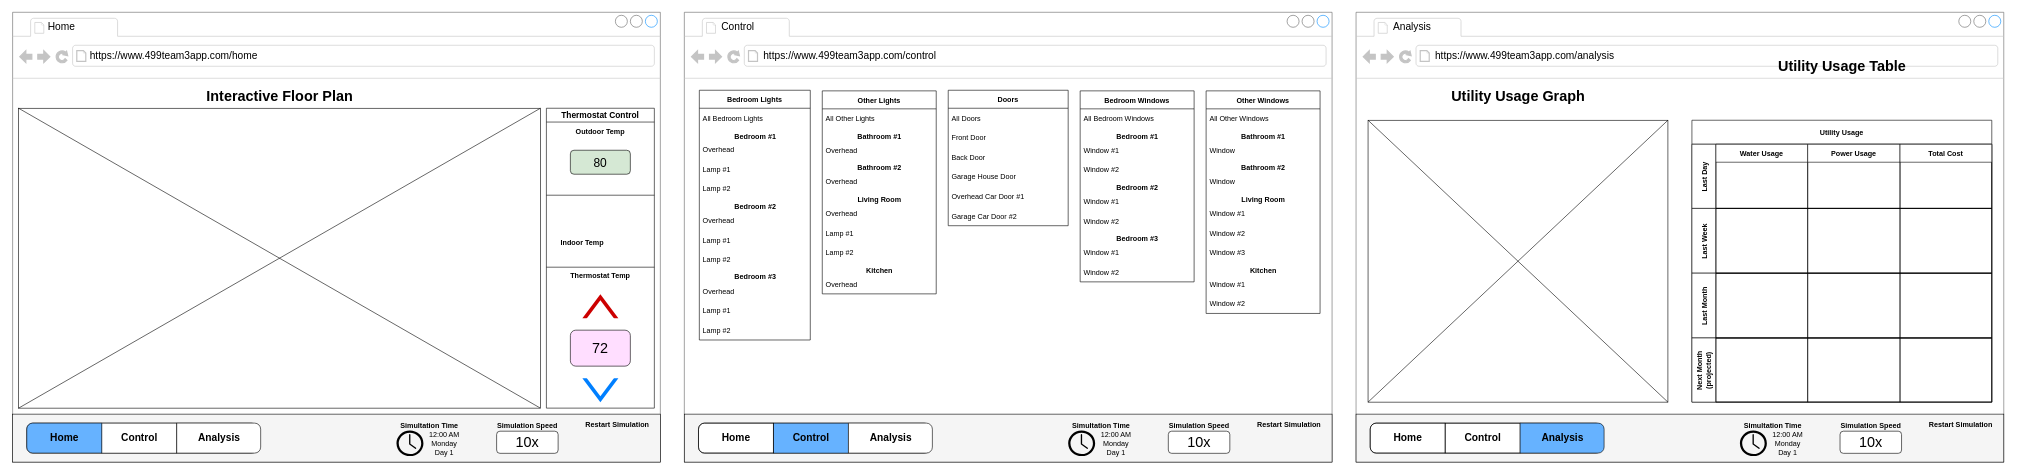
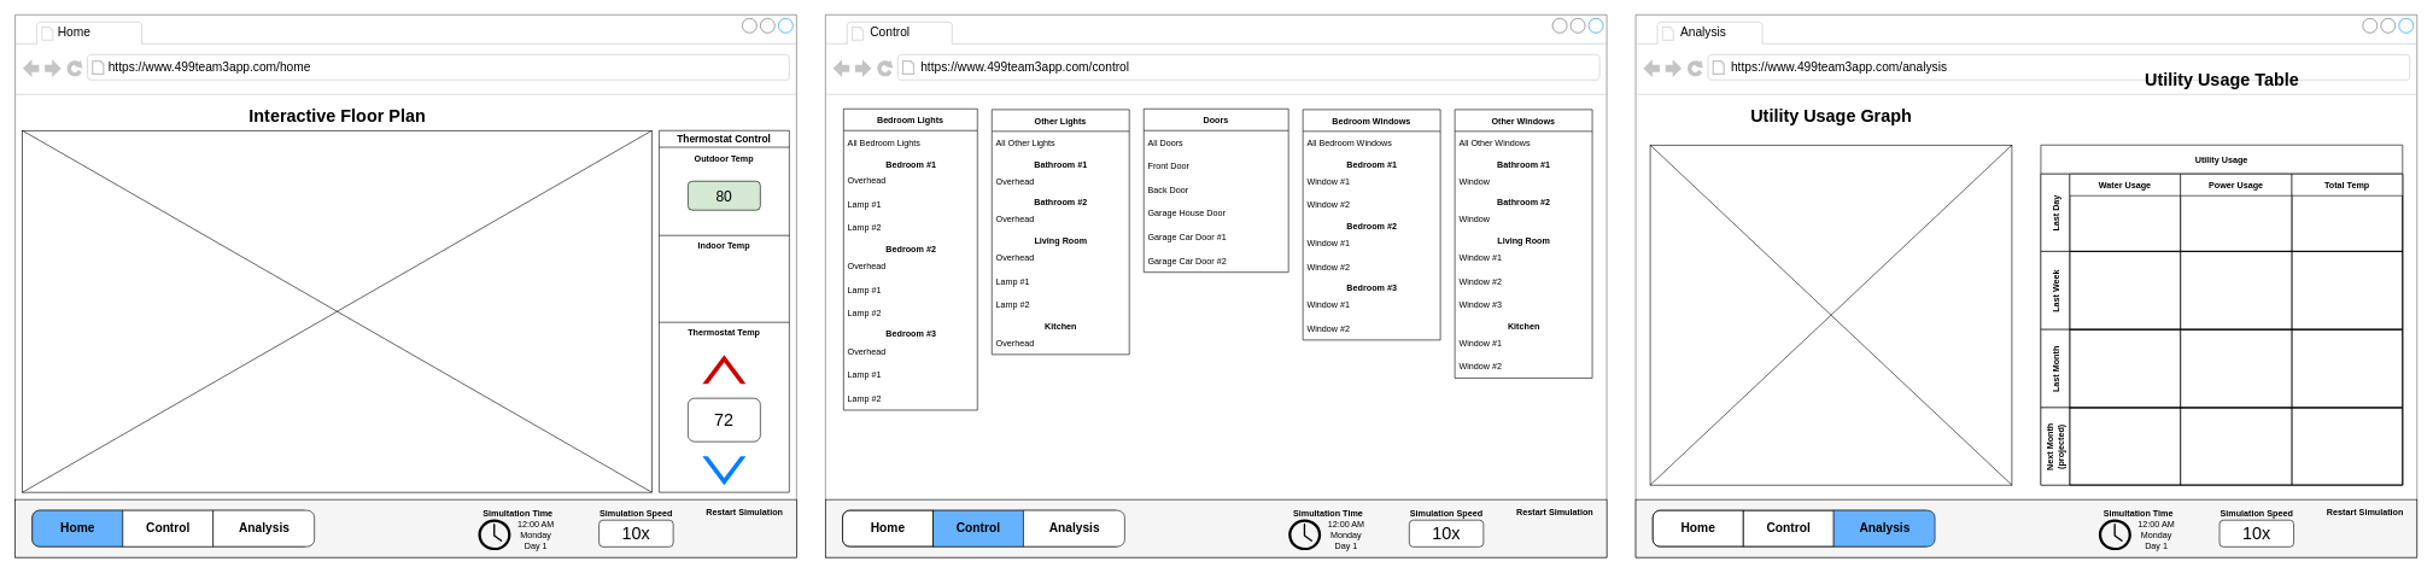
- <mxCell id="14" value="Total Cost" style="swimlane;connectable=0;startSize=30;collapsible=0;recursiveResize=0;expand=0;pointerEvents=0;" vertex="1" parent="11"><mxGeometry x="347" width="153" height="107" as="geometry"><mxRectangle width="153" height="107" as="alternateBounds" /></mxGeometry></mxCell>
+ <mxCell id="14" value="Total Temp" style="swimlane;connectable=0;startSize=30;collapsible=0;recursiveResize=0;expand=0;pointerEvents=0;" vertex="1" parent="11"><mxGeometry x="347" width="153" height="107" as="geometry"><mxRectangle width="153" height="107" as="alternateBounds" /></mxGeometry></mxCell>
- <mxCell id="141" value="Overhead Car Door #1" style="text;strokeColor=none;fillColor=none;align=left;verticalAlign=middle;spacingLeft=4;spacingRight=4;overflow=hidden;points=[[0,0.5],[1,0.5]];portConstraint=eastwest;rotatable=0;fontColor=#000000;" vertex="1" parent="140"><mxGeometry y="1.32" width="265" height="30" as="geometry" /></mxCell>
+ <mxCell id="141" value="Garage Car Door #1" style="text;strokeColor=none;fillColor=none;align=left;verticalAlign=middle;spacingLeft=4;spacingRight=4;overflow=hidden;points=[[0,0.5],[1,0.5]];portConstraint=eastwest;rotatable=0;fontColor=#000000;" vertex="1" parent="140"><mxGeometry y="1.32" width="265" height="30" as="geometry" /></mxCell>
- <mxCell id="66" value="&lt;b&gt;Indoor Temp&lt;/b&gt;" style="text;html=1;strokeColor=none;fillColor=none;align=center;verticalAlign=middle;whiteSpace=wrap;rounded=0;hachureGap=4;pointerEvents=0;fontSize=12;fontColor=#000000;" vertex="1" parent="50"><mxGeometry x="3.178" y="215" width="113.636" height="20" as="geometry" /></mxCell>
+ <mxCell id="66" value="&lt;b&gt;Indoor Temp&lt;/b&gt;" style="text;html=1;strokeColor=none;fillColor=none;align=center;verticalAlign=middle;whiteSpace=wrap;rounded=0;hachureGap=4;pointerEvents=0;fontSize=12;fontColor=#000000;" vertex="1" parent="50"><mxGeometry x="33.178" y="150" width="113.636" height="20" as="geometry" /></mxCell>
- <mxCell id="65" value="&lt;font style=&quot;font-size: 24px&quot;&gt;72&lt;/font&gt;" style="rounded=1;whiteSpace=wrap;html=1;fontColor=#000000;fillColor=#ffdeff;" vertex="1" parent="61"><mxGeometry x="-15" y="-40" width="100" height="60" as="geometry" /></mxCell>
+ <mxCell id="65" value="&lt;font style=&quot;font-size: 24px&quot;&gt;72&lt;/font&gt;" style="rounded=1;whiteSpace=wrap;html=1;fontColor=#000000;" vertex="1" parent="61"><mxGeometry x="-15" y="-40" width="100" height="60" as="geometry" /></mxCell>
